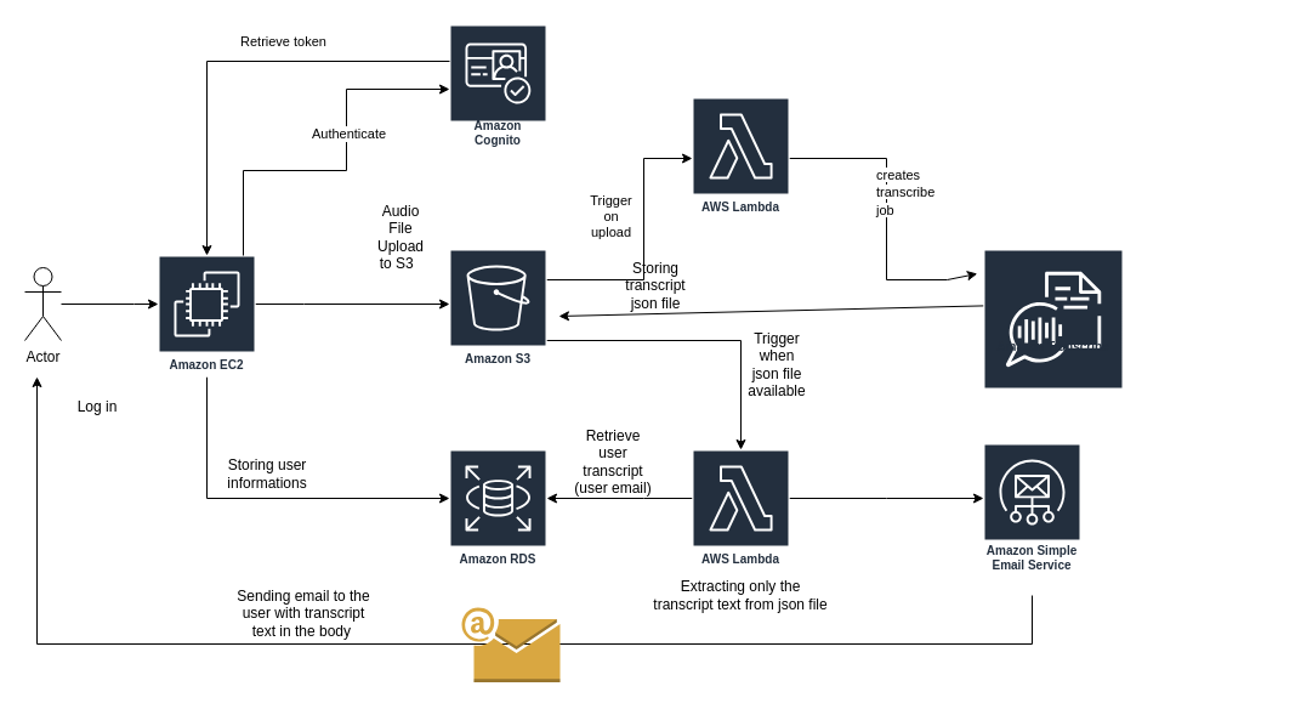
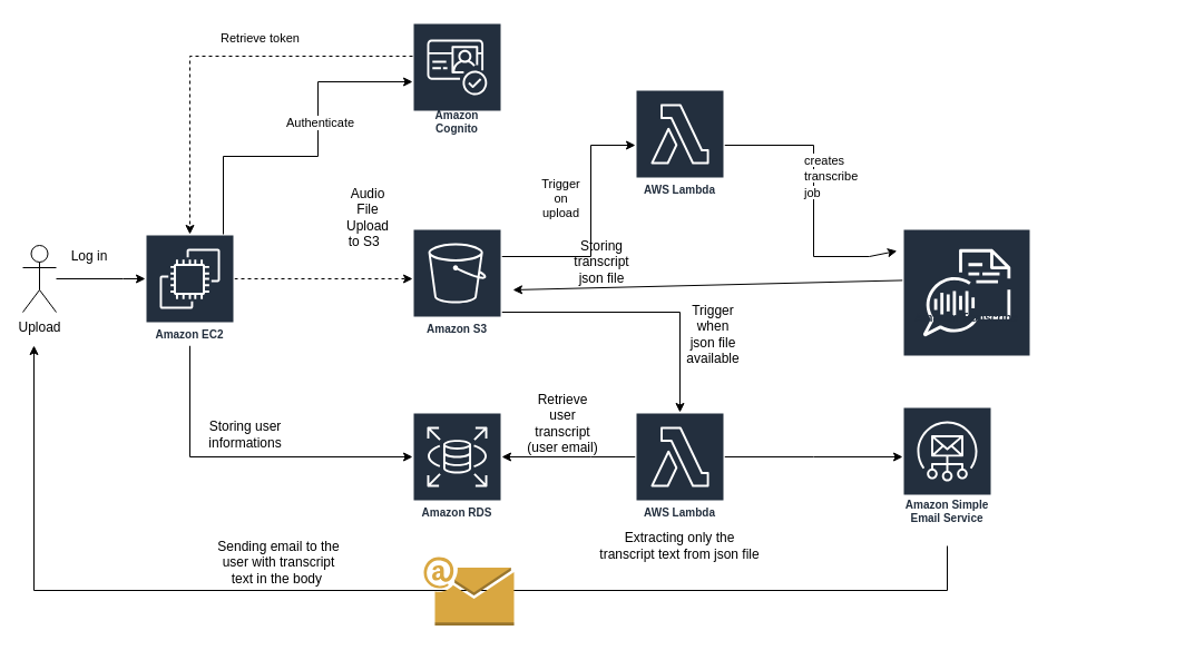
- <mxCell id="15" style="edgeStyle=orthogonalEdgeStyle;rounded=0;orthogonalLoop=1;jettySize=auto;html=1;" edge="1" parent="1" source="14" target="4"><mxGeometry relative="1" as="geometry"><mxPoint x="170" y="170" as="targetPoint" /><Array as="points"><mxPoint x="170" y="50" /></Array><mxPoint x="235" y="50" as="sourcePoint" /></mxGeometry></mxCell>
+ <mxCell id="15" style="edgeStyle=orthogonalEdgeStyle;rounded=0;orthogonalLoop=1;jettySize=auto;html=1;dashed=1;" edge="1" parent="1" source="14" target="4"><mxGeometry relative="1" as="geometry"><mxPoint x="170" y="170" as="targetPoint" /><Array as="points"><mxPoint x="170" y="50" /></Array><mxPoint x="235" y="50" as="sourcePoint" /></mxGeometry></mxCell>
- <mxCell id="2" value="" style="edgeStyle=orthogonalEdgeStyle;rounded=0;orthogonalLoop=1;jettySize=auto;html=1;entryX=0;entryY=0.45;entryDx=0;entryDy=0;entryPerimeter=0;" edge="1" parent="1" source="4" target="11"><mxGeometry relative="1" as="geometry"><mxPoint x="290" y="260" as="targetPoint" /><Array as="points"><mxPoint x="250" y="250" /><mxPoint x="250" y="250" /></Array></mxGeometry></mxCell>
+ <mxCell id="2" value="" style="edgeStyle=orthogonalEdgeStyle;rounded=0;orthogonalLoop=1;jettySize=auto;html=1;entryX=0;entryY=0.45;entryDx=0;entryDy=0;entryPerimeter=0;dashed=1;" edge="1" parent="1" source="4" target="11"><mxGeometry relative="1" as="geometry"><mxPoint x="290" y="260" as="targetPoint" /><Array as="points"><mxPoint x="250" y="250" /><mxPoint x="250" y="250" /></Array></mxGeometry></mxCell>
- <mxCell id="31" value="Actor" style="shape=umlActor;verticalLabelPosition=bottom;verticalAlign=top;html=1;outlineConnect=0;" vertex="1" parent="1"><mxGeometry x="20" y="220" width="30" height="60" as="geometry" /></mxCell>
+ <mxCell id="31" value="Upload" style="shape=umlActor;verticalLabelPosition=bottom;verticalAlign=top;html=1;outlineConnect=0;" vertex="1" parent="1"><mxGeometry x="20" y="220" width="30" height="60" as="geometry" /></mxCell>
- <mxCell id="35" value="Log in" style="text;html=1;strokeColor=none;fillColor=none;align=center;verticalAlign=middle;whiteSpace=wrap;rounded=0;" vertex="1" parent="1"><mxGeometry x="60" y="325" width="40" height="20" as="geometry" /></mxCell>
+ <mxCell id="35" value="Log in" style="text;html=1;strokeColor=none;fillColor=none;align=center;verticalAlign=middle;whiteSpace=wrap;rounded=0;" vertex="1" parent="1"><mxGeometry x="60" y="220" width="40" height="20" as="geometry" /></mxCell>
